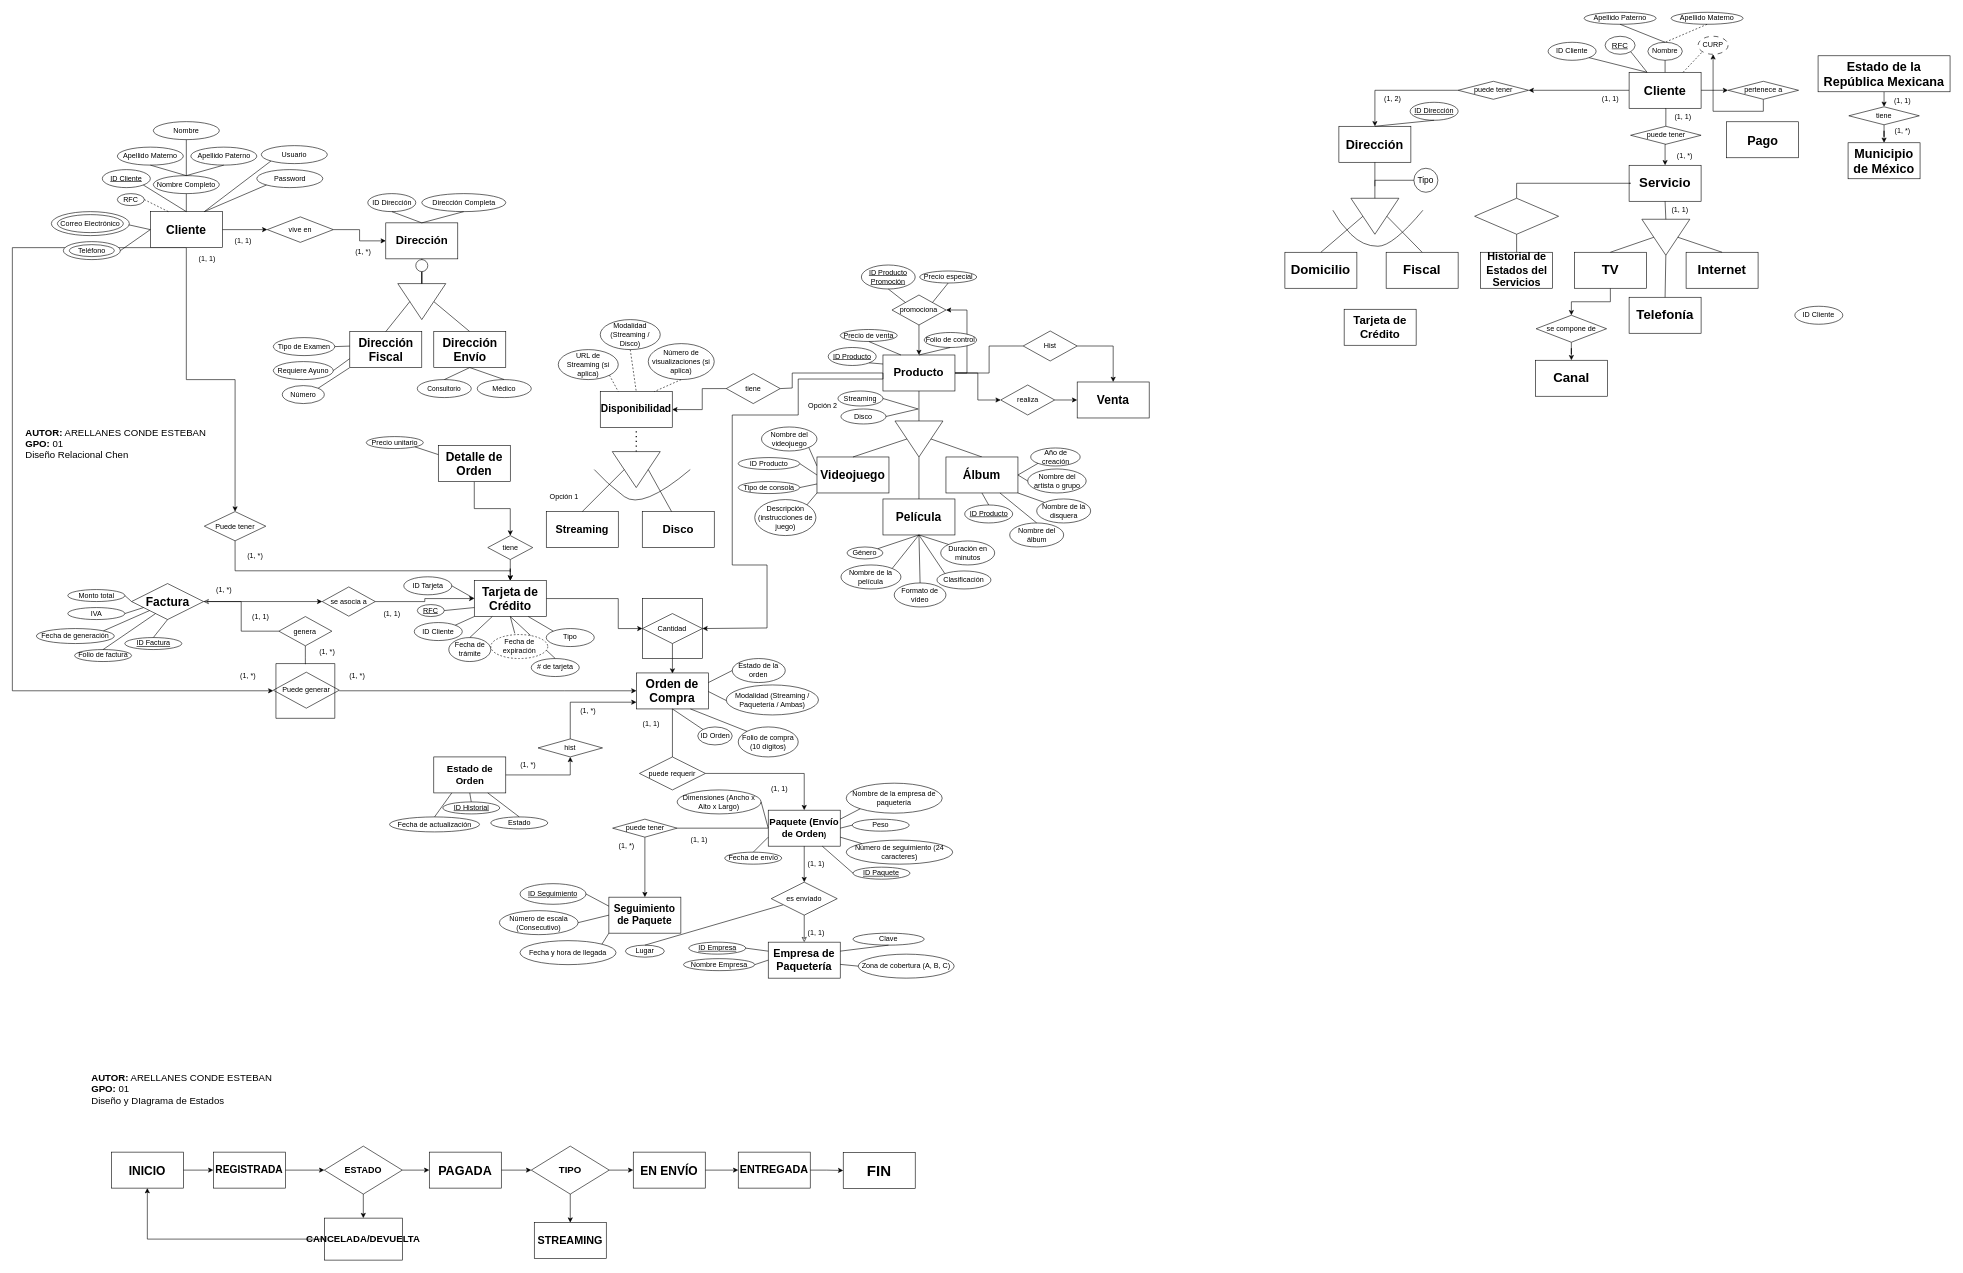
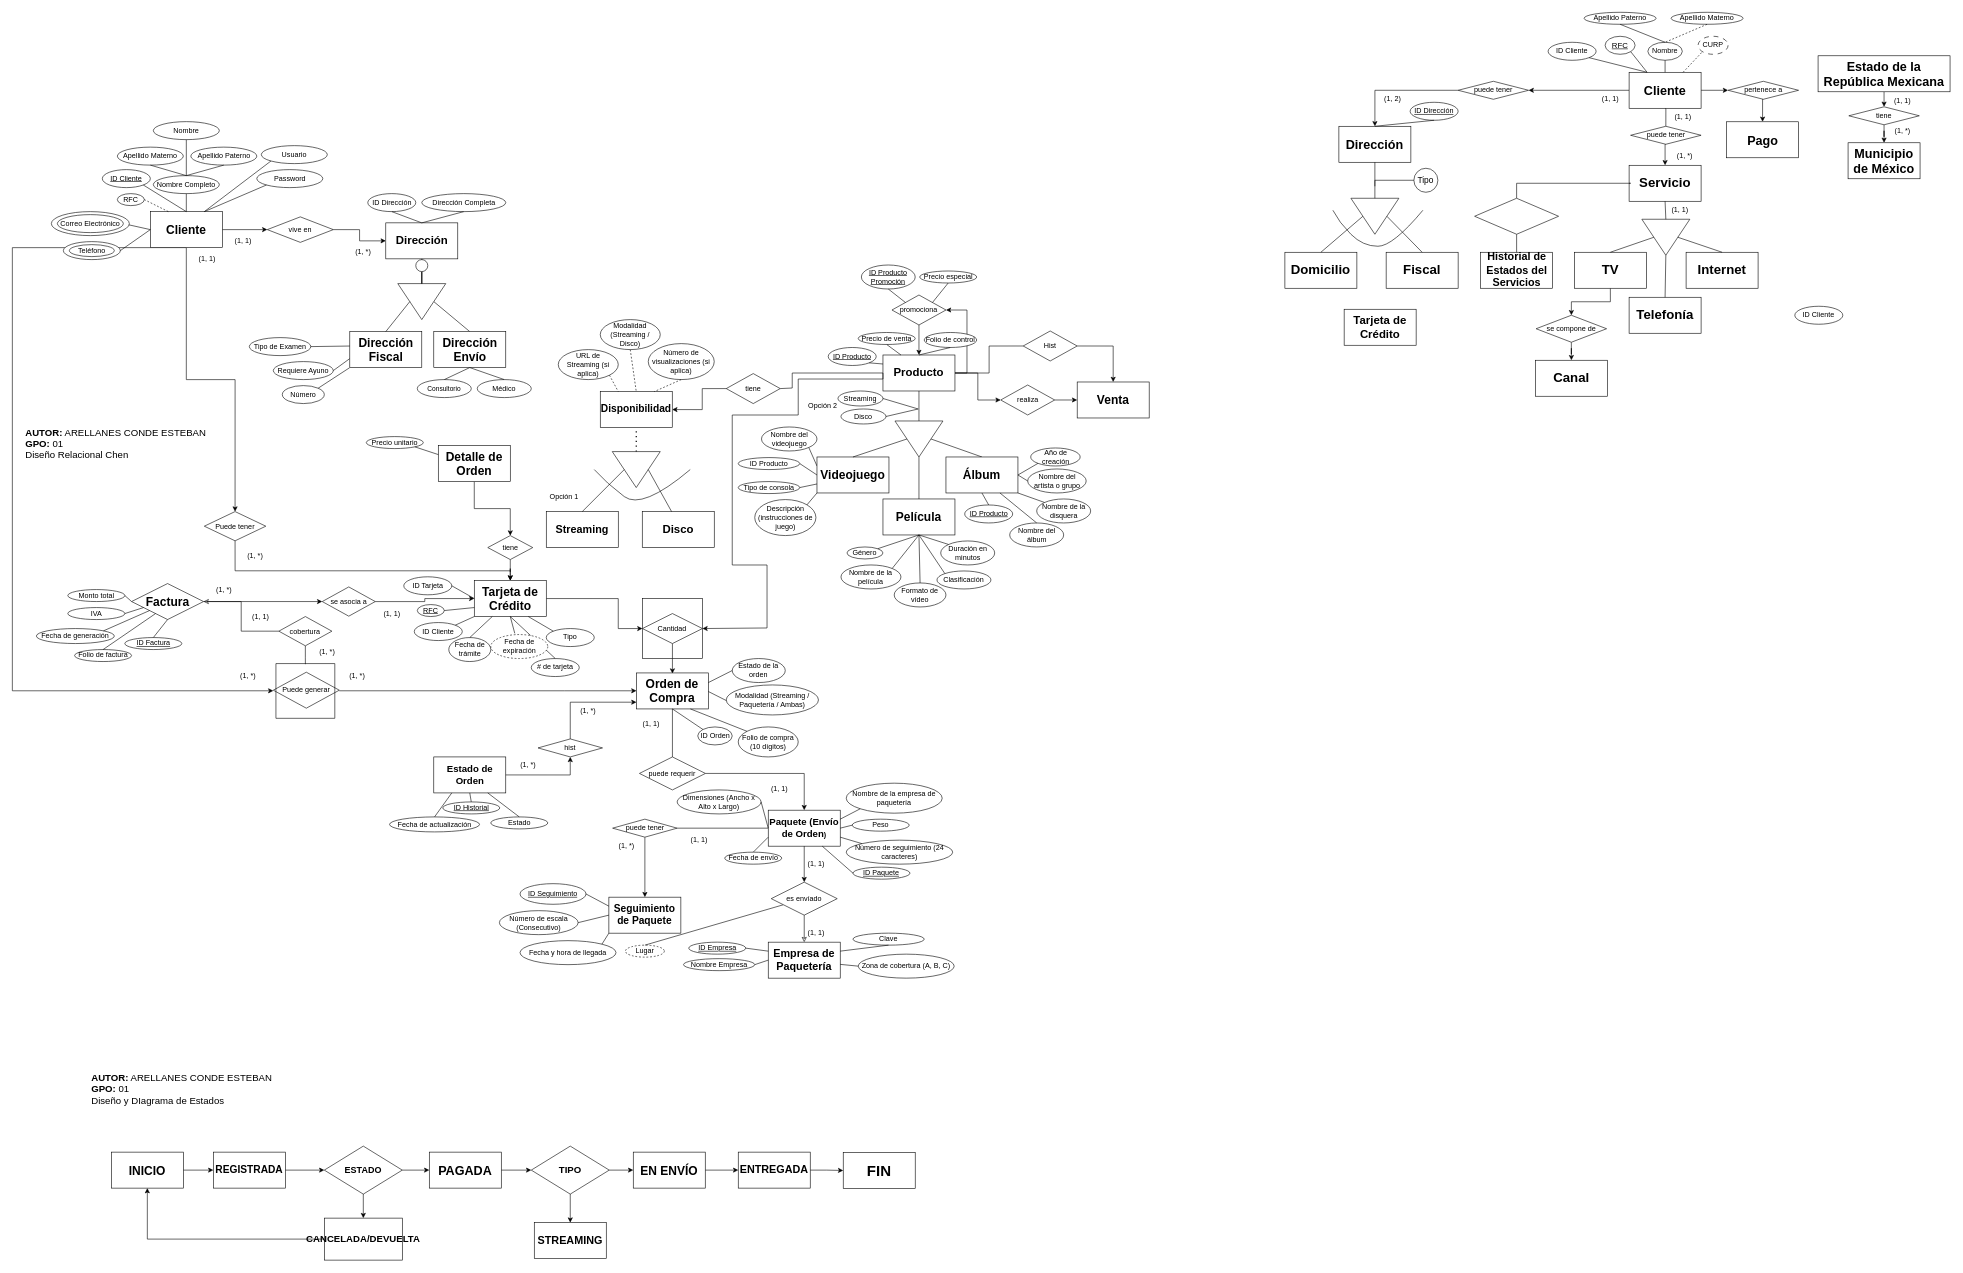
- <mxCell id="63" style="edgeStyle=orthogonalEdgeStyle;rounded=0;orthogonalLoop=1;jettySize=auto;html=1;exitX=0.5;exitY=1;exitDx=0;exitDy=0;" parent="1" source="64" target="34" edge="1"><mxGeometry relative="1" as="geometry" /></mxCell>
+ <mxCell id="63" style="edgeStyle=orthogonalEdgeStyle;rounded=0;orthogonalLoop=1;jettySize=auto;html=1;exitX=0.5;exitY=1;exitDx=0;exitDy=0;entryX=0.5;entryY=0;entryDx=0;entryDy=0;" parent="1" source="64" target="20" edge="1"><mxGeometry relative="1" as="geometry" /></mxCell>
- <mxCell id="165" value="Precio de venta" style="ellipse;whiteSpace=wrap;html=1;" vertex="1" parent="1"><mxGeometry x="1400" y="548.75" width="95" height="20" as="geometry" /></mxCell>
+ <mxCell id="165" value="Precio de venta" style="ellipse;whiteSpace=wrap;html=1;" vertex="1" parent="1"><mxGeometry x="1430" y="553.75" width="95" height="20" as="geometry" /></mxCell>
- <mxCell id="110" value="Tipo de Examen" style="ellipse;whiteSpace=wrap;html=1;" vertex="1" parent="1"><mxGeometry x="455" y="562.25" width="102.5" height="30" as="geometry" /></mxCell>
+ <mxCell id="110" value="Tipo de Examen" style="ellipse;whiteSpace=wrap;html=1;" vertex="1" parent="1"><mxGeometry x="415" y="562.25" width="102.5" height="30" as="geometry" /></mxCell>
- <mxCell id="308" value="genera" style="rhombus;whiteSpace=wrap;html=1;" vertex="1" parent="1"><mxGeometry x="464.22" y="1027.25" width="88.43" height="48.75" as="geometry" /></mxCell>
+ <mxCell id="308" value="cobertura" style="rhombus;whiteSpace=wrap;html=1;" vertex="1" parent="1"><mxGeometry x="464.22" y="1027.25" width="88.43" height="48.75" as="geometry" /></mxCell>
- <mxCell id="289" value="&lt;p data-start=&quot;3026&quot; data-end=&quot;3033&quot; class=&quot;&quot;&gt;Lugar&lt;/p&gt;" style="ellipse;whiteSpace=wrap;html=1;" vertex="1" parent="1"><mxGeometry x="1041.88" y="1575" width="65" height="20" as="geometry" /></mxCell>
+ <mxCell id="289" value="&lt;p data-start=&quot;3026&quot; data-end=&quot;3033&quot; class=&quot;&quot;&gt;Lugar&lt;/p&gt;" style="ellipse;whiteSpace=wrap;html=1;dashed=1;" vertex="1" parent="1"><mxGeometry x="1041.88" y="1575" width="65" height="20" as="geometry" /></mxCell>
